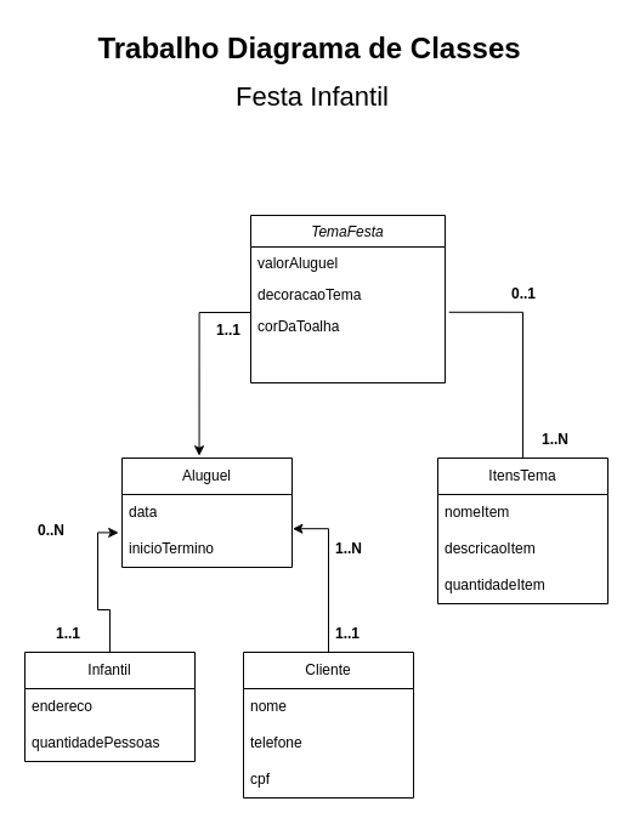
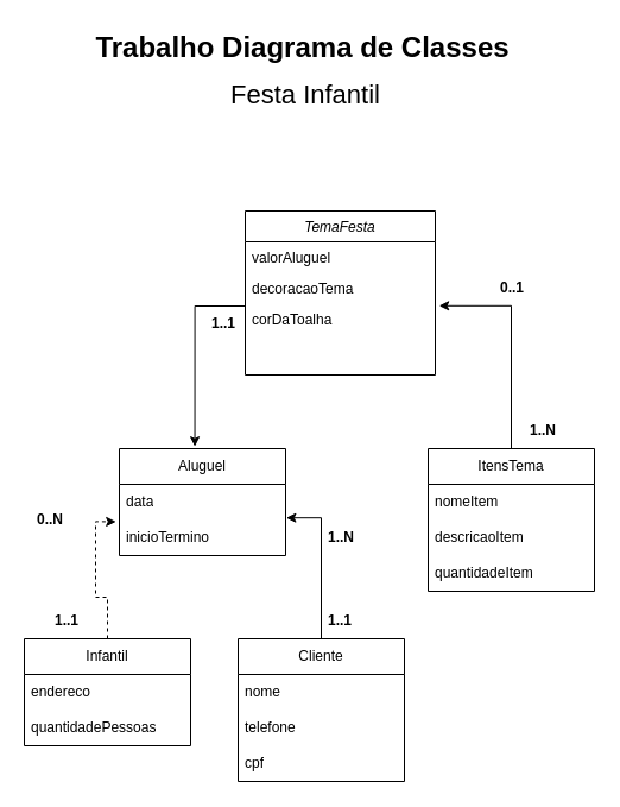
- <mxCell id="6" style="edgeStyle=orthogonalEdgeStyle;rounded=0;orthogonalLoop=1;jettySize=auto;html=1;exitX=0.5;exitY=0;exitDx=0;exitDy=0;entryX=1.02;entryY=0.069;entryDx=0;entryDy=0;entryPerimeter=0;endArrow=none;" edge="1" parent="1" source="7" target="5"><mxGeometry relative="1" as="geometry" /></mxCell>
+ <mxCell id="6" style="edgeStyle=orthogonalEdgeStyle;rounded=0;orthogonalLoop=1;jettySize=auto;html=1;exitX=0.5;exitY=0;exitDx=0;exitDy=0;entryX=1.02;entryY=0.069;entryDx=0;entryDy=0;entryPerimeter=0;" edge="1" parent="1" source="7" target="5"><mxGeometry relative="1" as="geometry" /></mxCell>
- <mxCell id="16" style="edgeStyle=orthogonalEdgeStyle;rounded=0;orthogonalLoop=1;jettySize=auto;html=1;entryX=-0.02;entryY=0.047;entryDx=0;entryDy=0;entryPerimeter=0;" edge="1" parent="1" source="17" target="22"><mxGeometry relative="1" as="geometry" /></mxCell>
+ <mxCell id="16" style="edgeStyle=orthogonalEdgeStyle;rounded=0;orthogonalLoop=1;jettySize=auto;html=1;entryX=-0.02;entryY=0.047;entryDx=0;entryDy=0;entryPerimeter=0;dashed=1;" edge="1" parent="1" source="17" target="22"><mxGeometry relative="1" as="geometry" /></mxCell>
